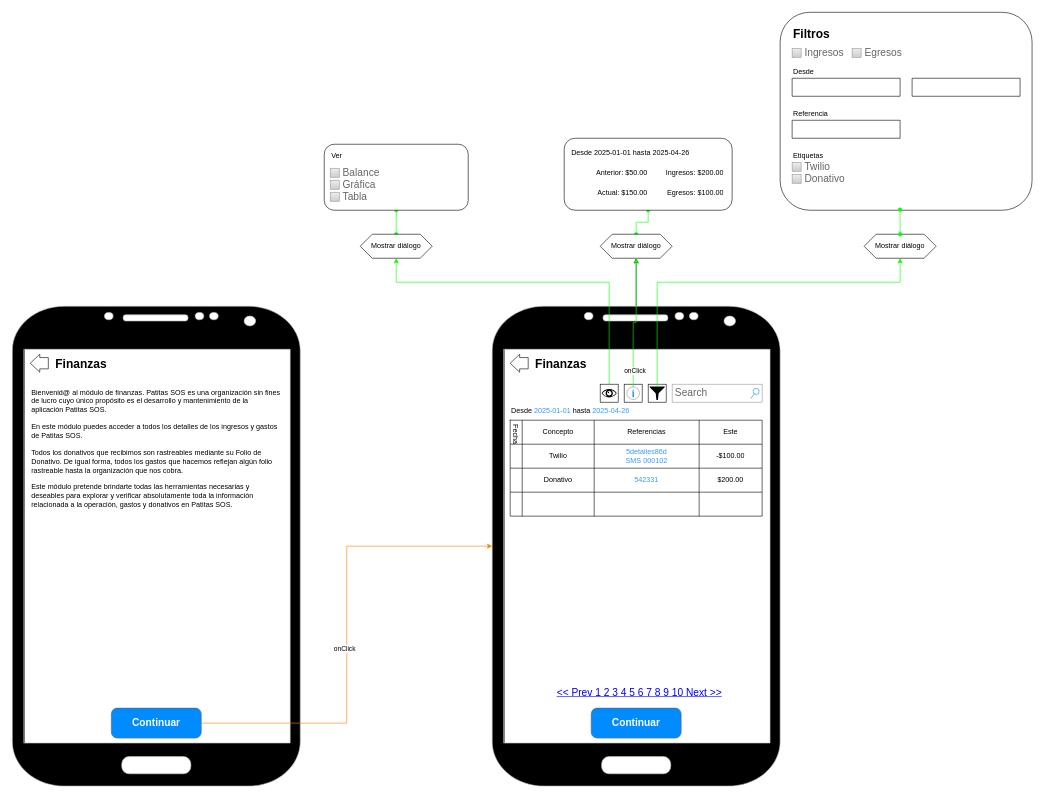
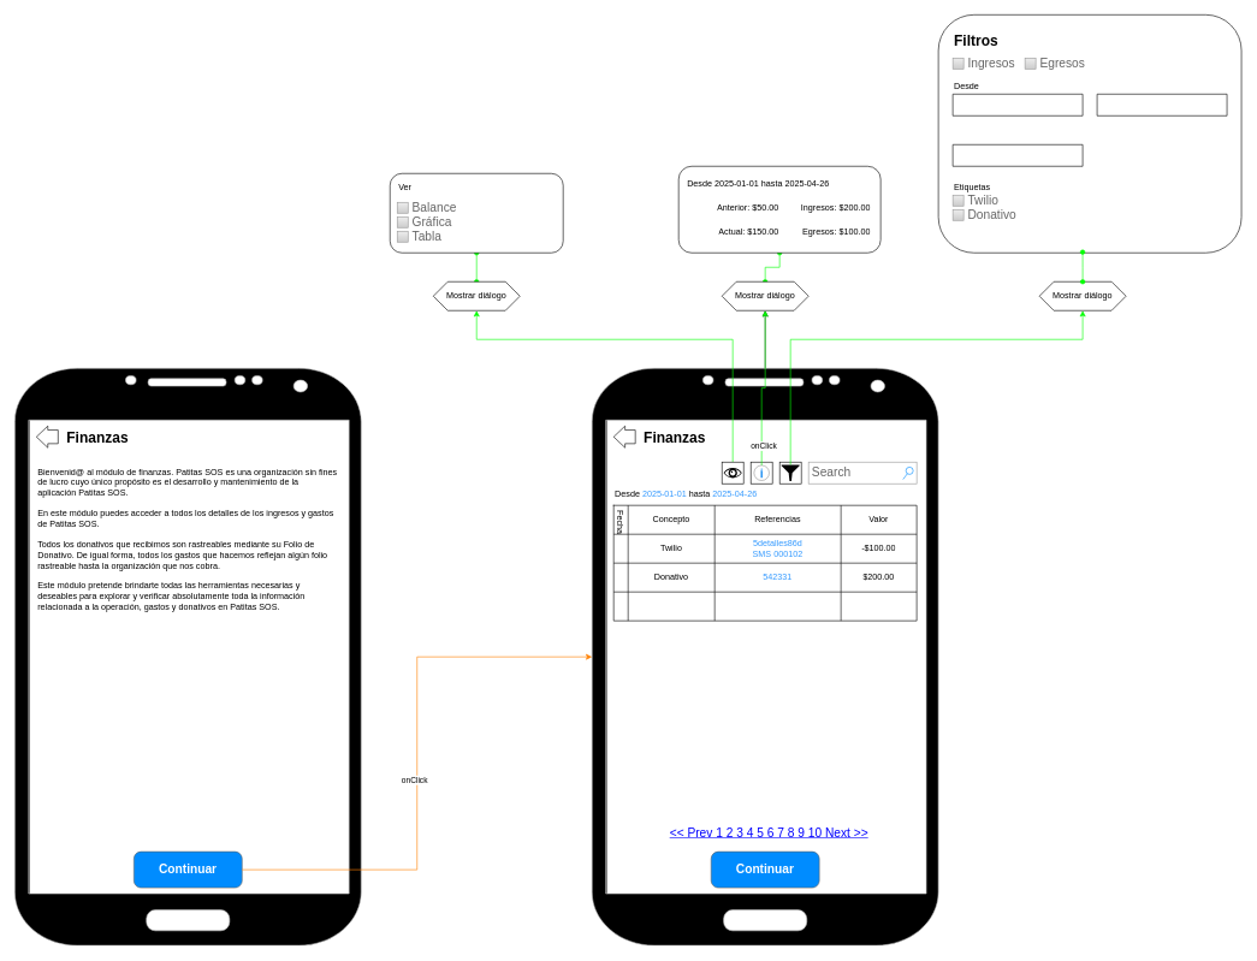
- <mxCell id="65" value="Referencia" style="text;html=1;align=left;verticalAlign=middle;whiteSpace=wrap;rounded=0;" parent="1" vertex="1"><mxGeometry x="1320" y="180" width="60" height="20" as="geometry" /></mxCell>
- <mxCell id="25" value="Este" style="shape=partialRectangle;html=1;whiteSpace=wrap;connectable=0;strokeColor=inherit;overflow=hidden;fillColor=none;top=0;left=0;bottom=0;right=0;pointerEvents=1;" parent="21" vertex="1"><mxGeometry x="315" width="105" height="40" as="geometry"><mxRectangle width="105" height="40" as="alternateBounds" /></mxGeometry></mxCell>
+ <mxCell id="25" value="Valor" style="shape=partialRectangle;html=1;whiteSpace=wrap;connectable=0;strokeColor=inherit;overflow=hidden;fillColor=none;top=0;left=0;bottom=0;right=0;pointerEvents=1;" parent="21" vertex="1"><mxGeometry x="315" width="105" height="40" as="geometry"><mxRectangle width="105" height="40" as="alternateBounds" /></mxGeometry></mxCell>
